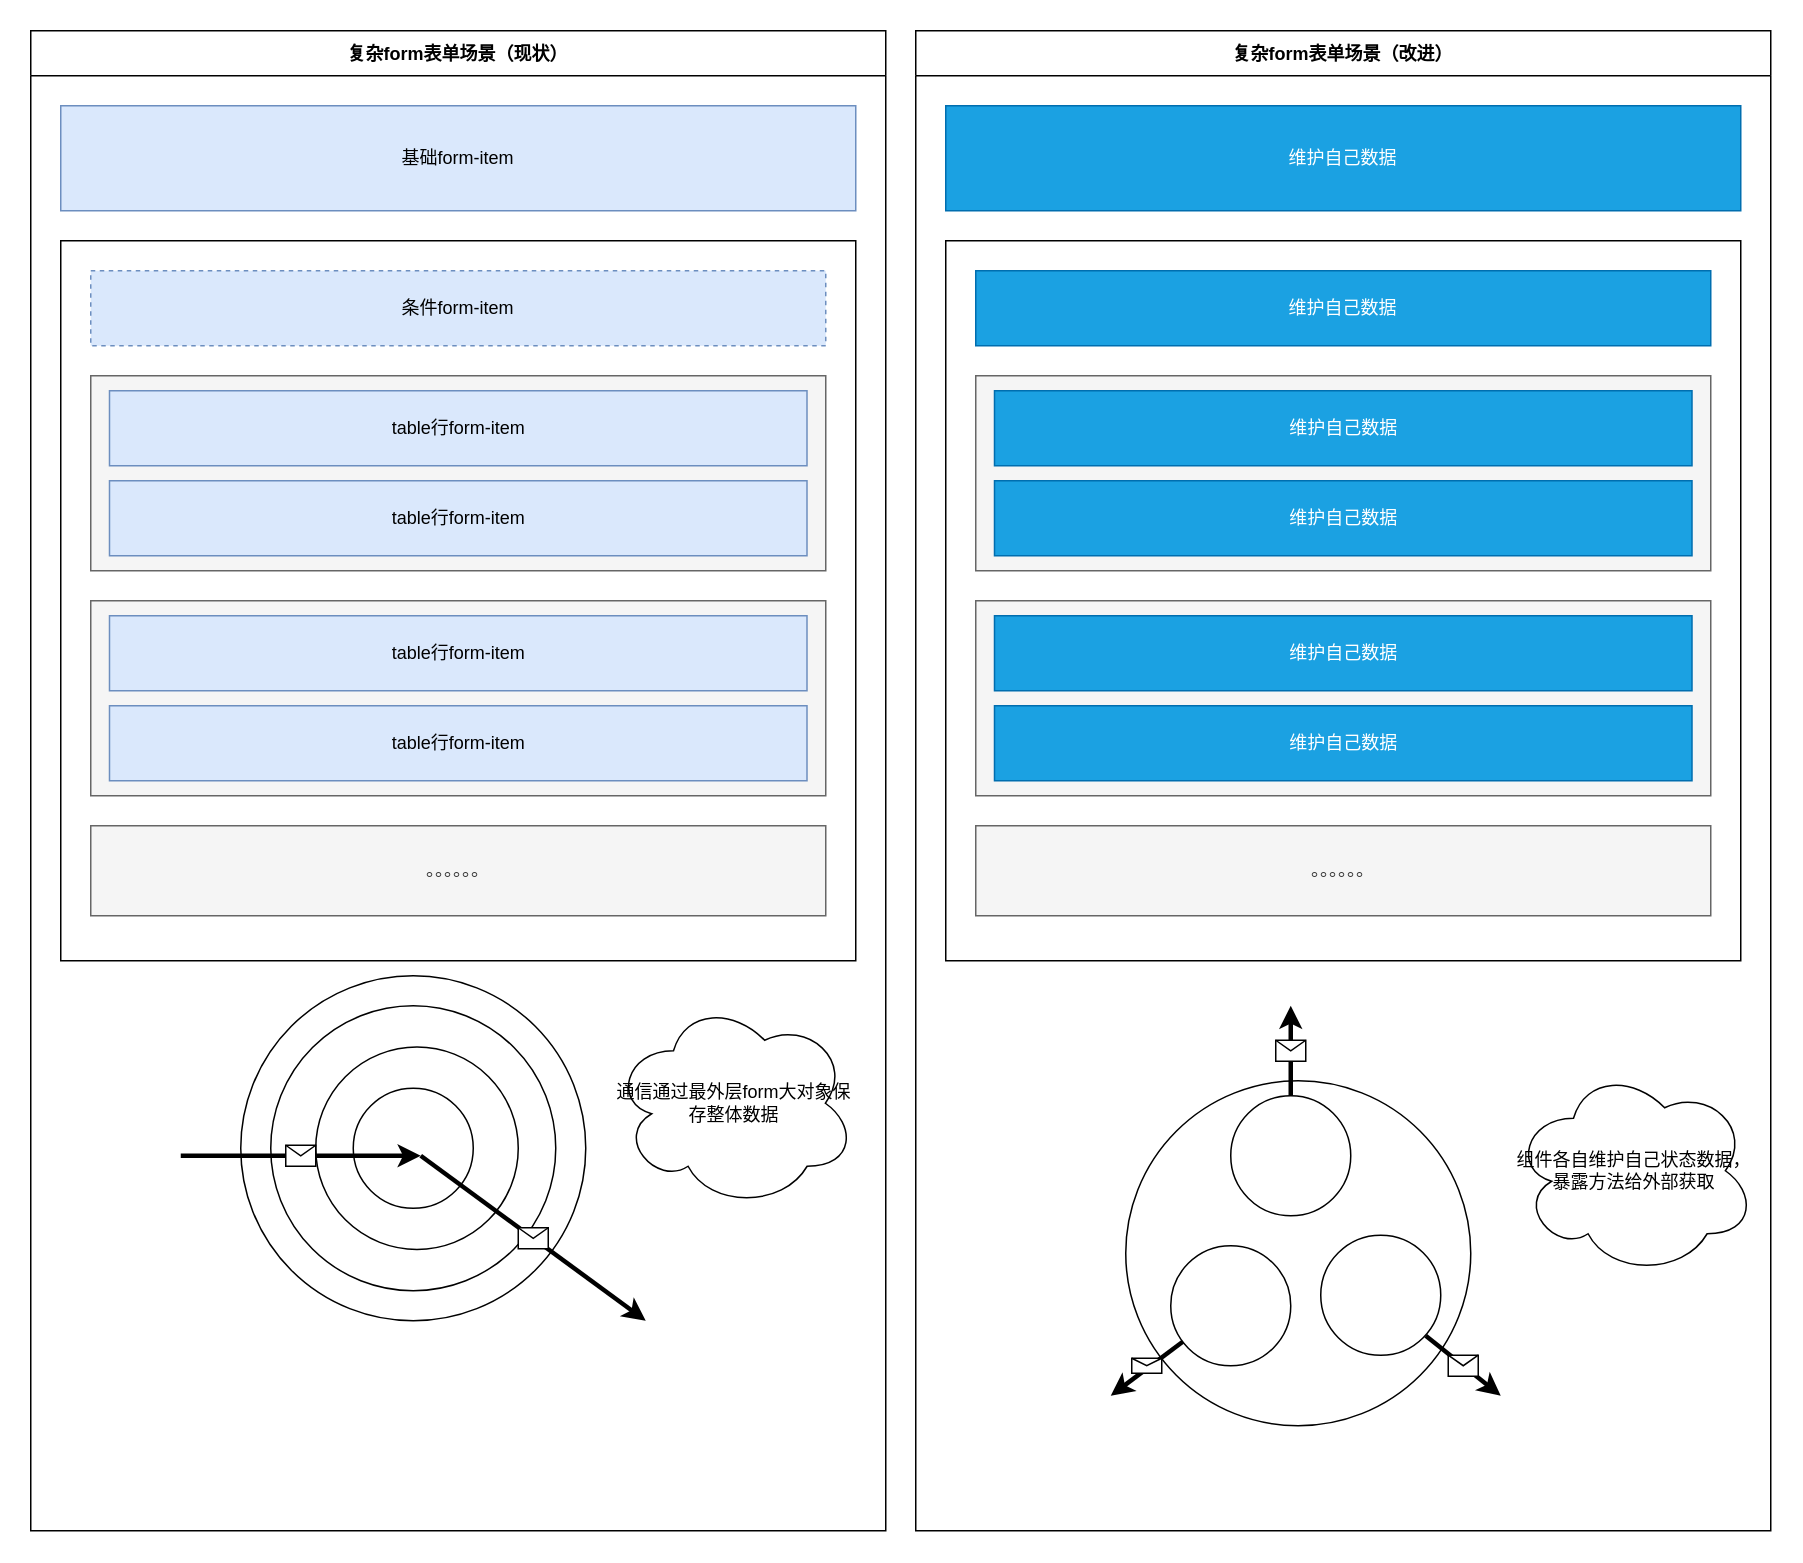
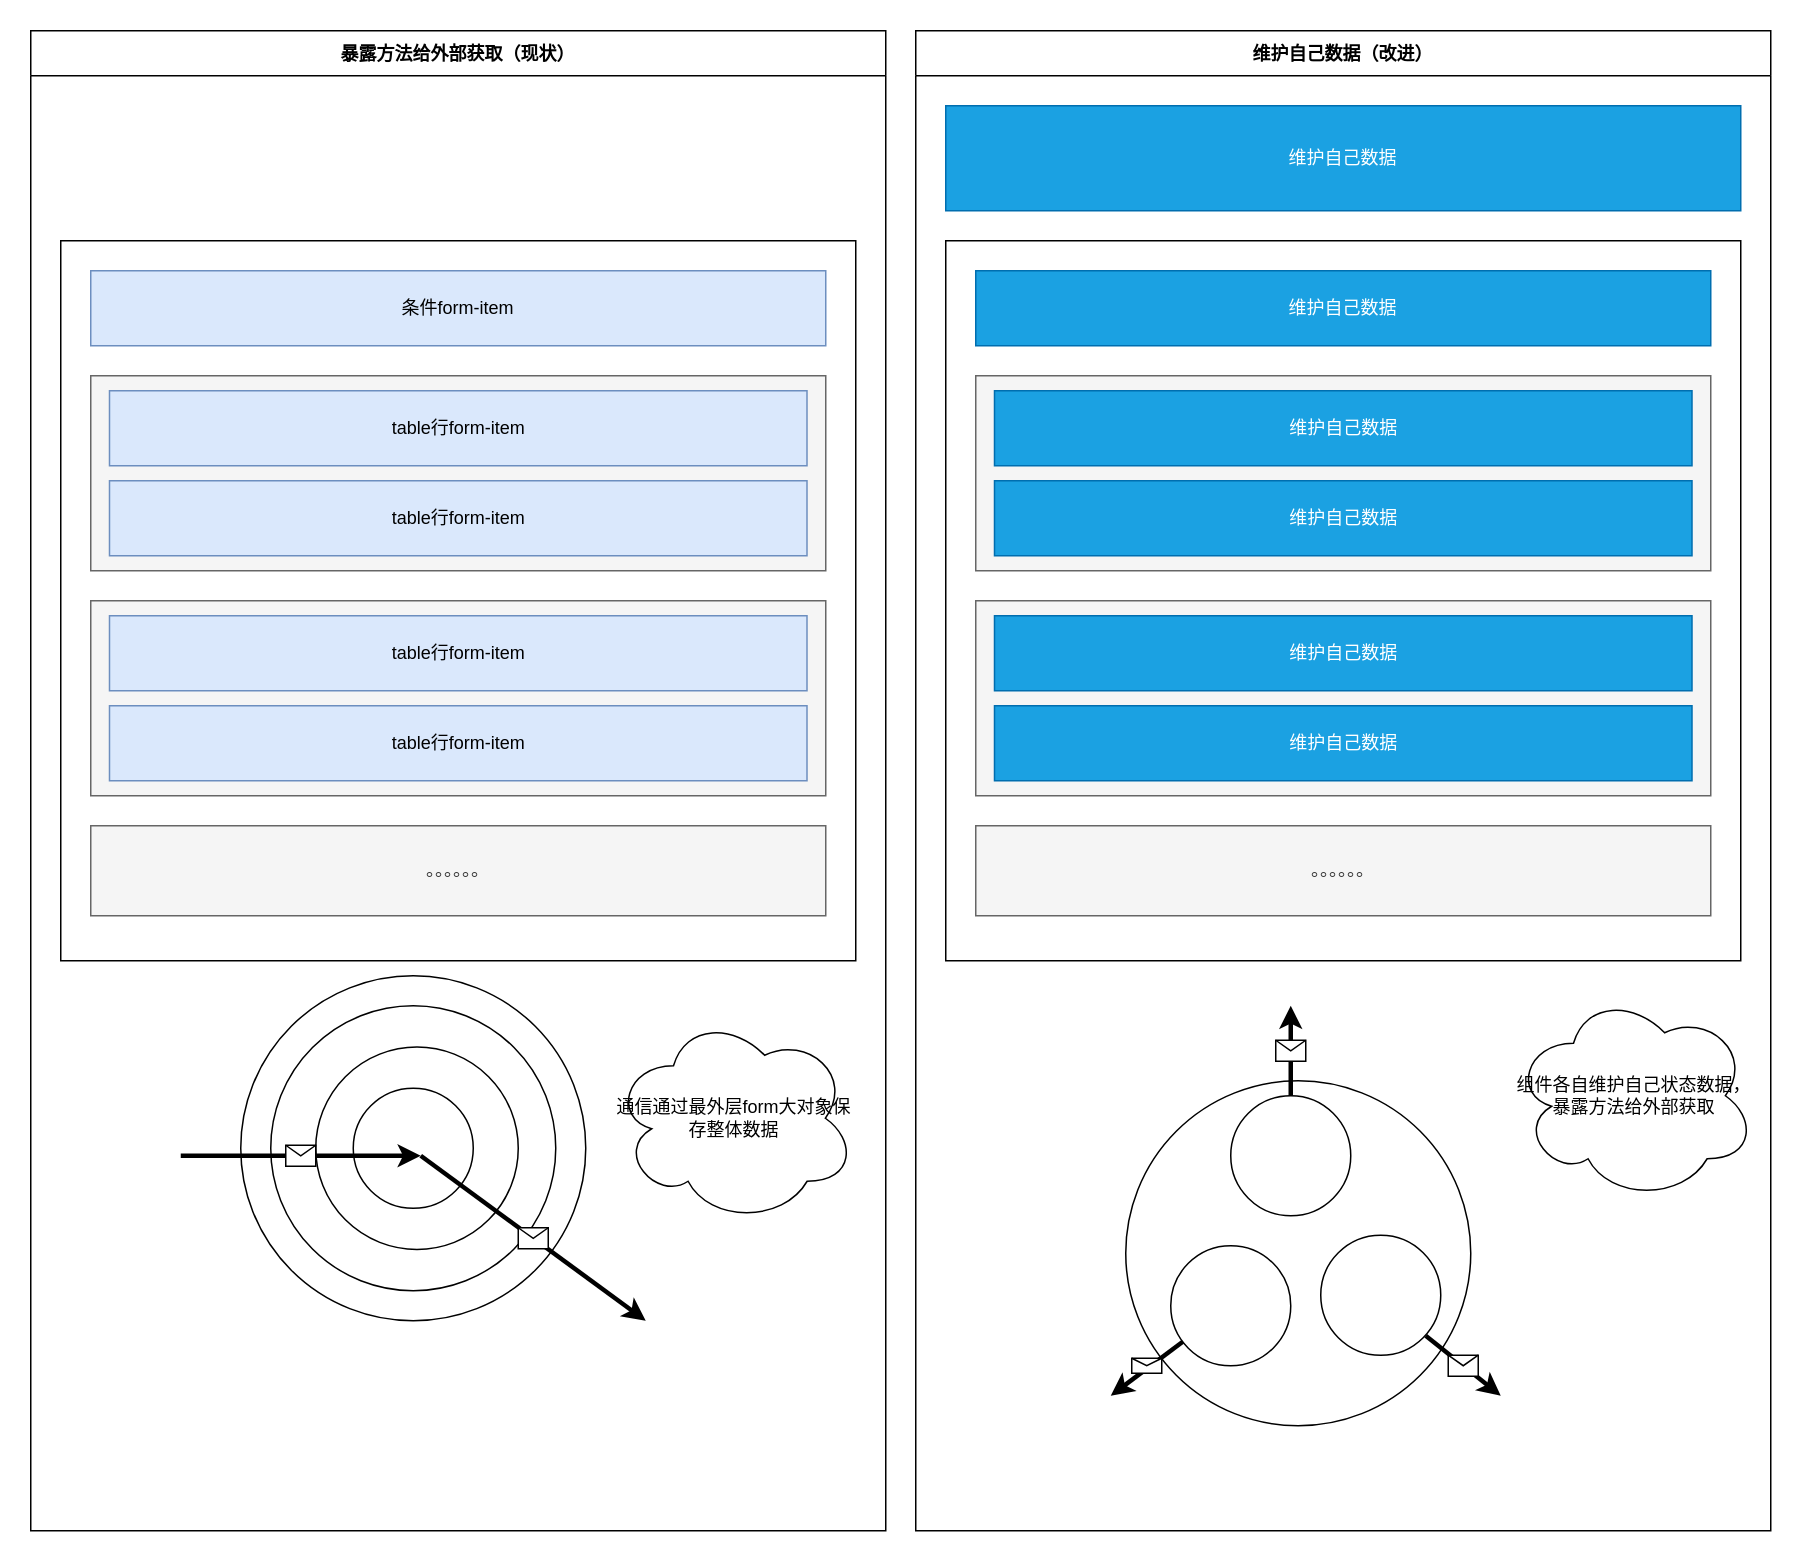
- <mxCell id="2" value="复杂form表单场景（现状）" style="swimlane;startSize=30;" vertex="1" parent="1"><mxGeometry x="20" y="20" width="570" height="1000" as="geometry" /></mxCell>
+ <mxCell id="2" value="暴露方法给外部获取（现状）" style="swimlane;startSize=30;" vertex="1" parent="1"><mxGeometry x="20" y="20" width="570" height="1000" as="geometry" /></mxCell>
- <mxCell id="22" value="复杂form表单场景（改进）" style="swimlane;startSize=30;" vertex="1" parent="1"><mxGeometry x="610" y="20" width="570" height="1000" as="geometry" /></mxCell>
+ <mxCell id="22" value="维护自己数据（改进）" style="swimlane;startSize=30;" vertex="1" parent="1"><mxGeometry x="610" y="20" width="570" height="1000" as="geometry" /></mxCell>
- <mxCell id="3" value="基础form-item" style="rounded=0;whiteSpace=wrap;html=1;fillColor=#dae8fc;strokeColor=#6c8ebf;" vertex="1" parent="2"><mxGeometry x="20" y="50" width="530" height="70" as="geometry" /></mxCell>
- <mxCell id="5" value="条件form-item" style="rounded=0;whiteSpace=wrap;html=1;fillColor=#dae8fc;strokeColor=#6c8ebf;dashed=1;" vertex="1" parent="2"><mxGeometry x="40" y="160" width="490" height="50" as="geometry" /></mxCell>
+ <mxCell id="5" value="条件form-item" style="rounded=0;whiteSpace=wrap;html=1;fillColor=#dae8fc;strokeColor=#6c8ebf;" vertex="1" parent="2"><mxGeometry x="40" y="160" width="490" height="50" as="geometry" /></mxCell>
- <mxCell id="19" value="通信通过最外层form大对象保存整体数据" style="ellipse;shape=cloud;whiteSpace=wrap;html=1;" vertex="1" parent="2"><mxGeometry x="388" y="645" width="162" height="140" as="geometry" /></mxCell>
+ <mxCell id="19" value="通信通过最外层form大对象保存整体数据" style="ellipse;shape=cloud;whiteSpace=wrap;html=1;" vertex="1" parent="2"><mxGeometry x="388" y="655" width="162" height="140" as="geometry" /></mxCell>
- <mxCell id="37" value="组件各自维护自己状态数据，暴露方法给外部获取" style="ellipse;shape=cloud;whiteSpace=wrap;html=1;" vertex="1" parent="22"><mxGeometry x="398" y="690" width="162" height="140" as="geometry" /></mxCell>
+ <mxCell id="37" value="组件各自维护自己状态数据，暴露方法给外部获取" style="ellipse;shape=cloud;whiteSpace=wrap;html=1;" vertex="1" parent="22"><mxGeometry x="398" y="640" width="162" height="140" as="geometry" /></mxCell>
